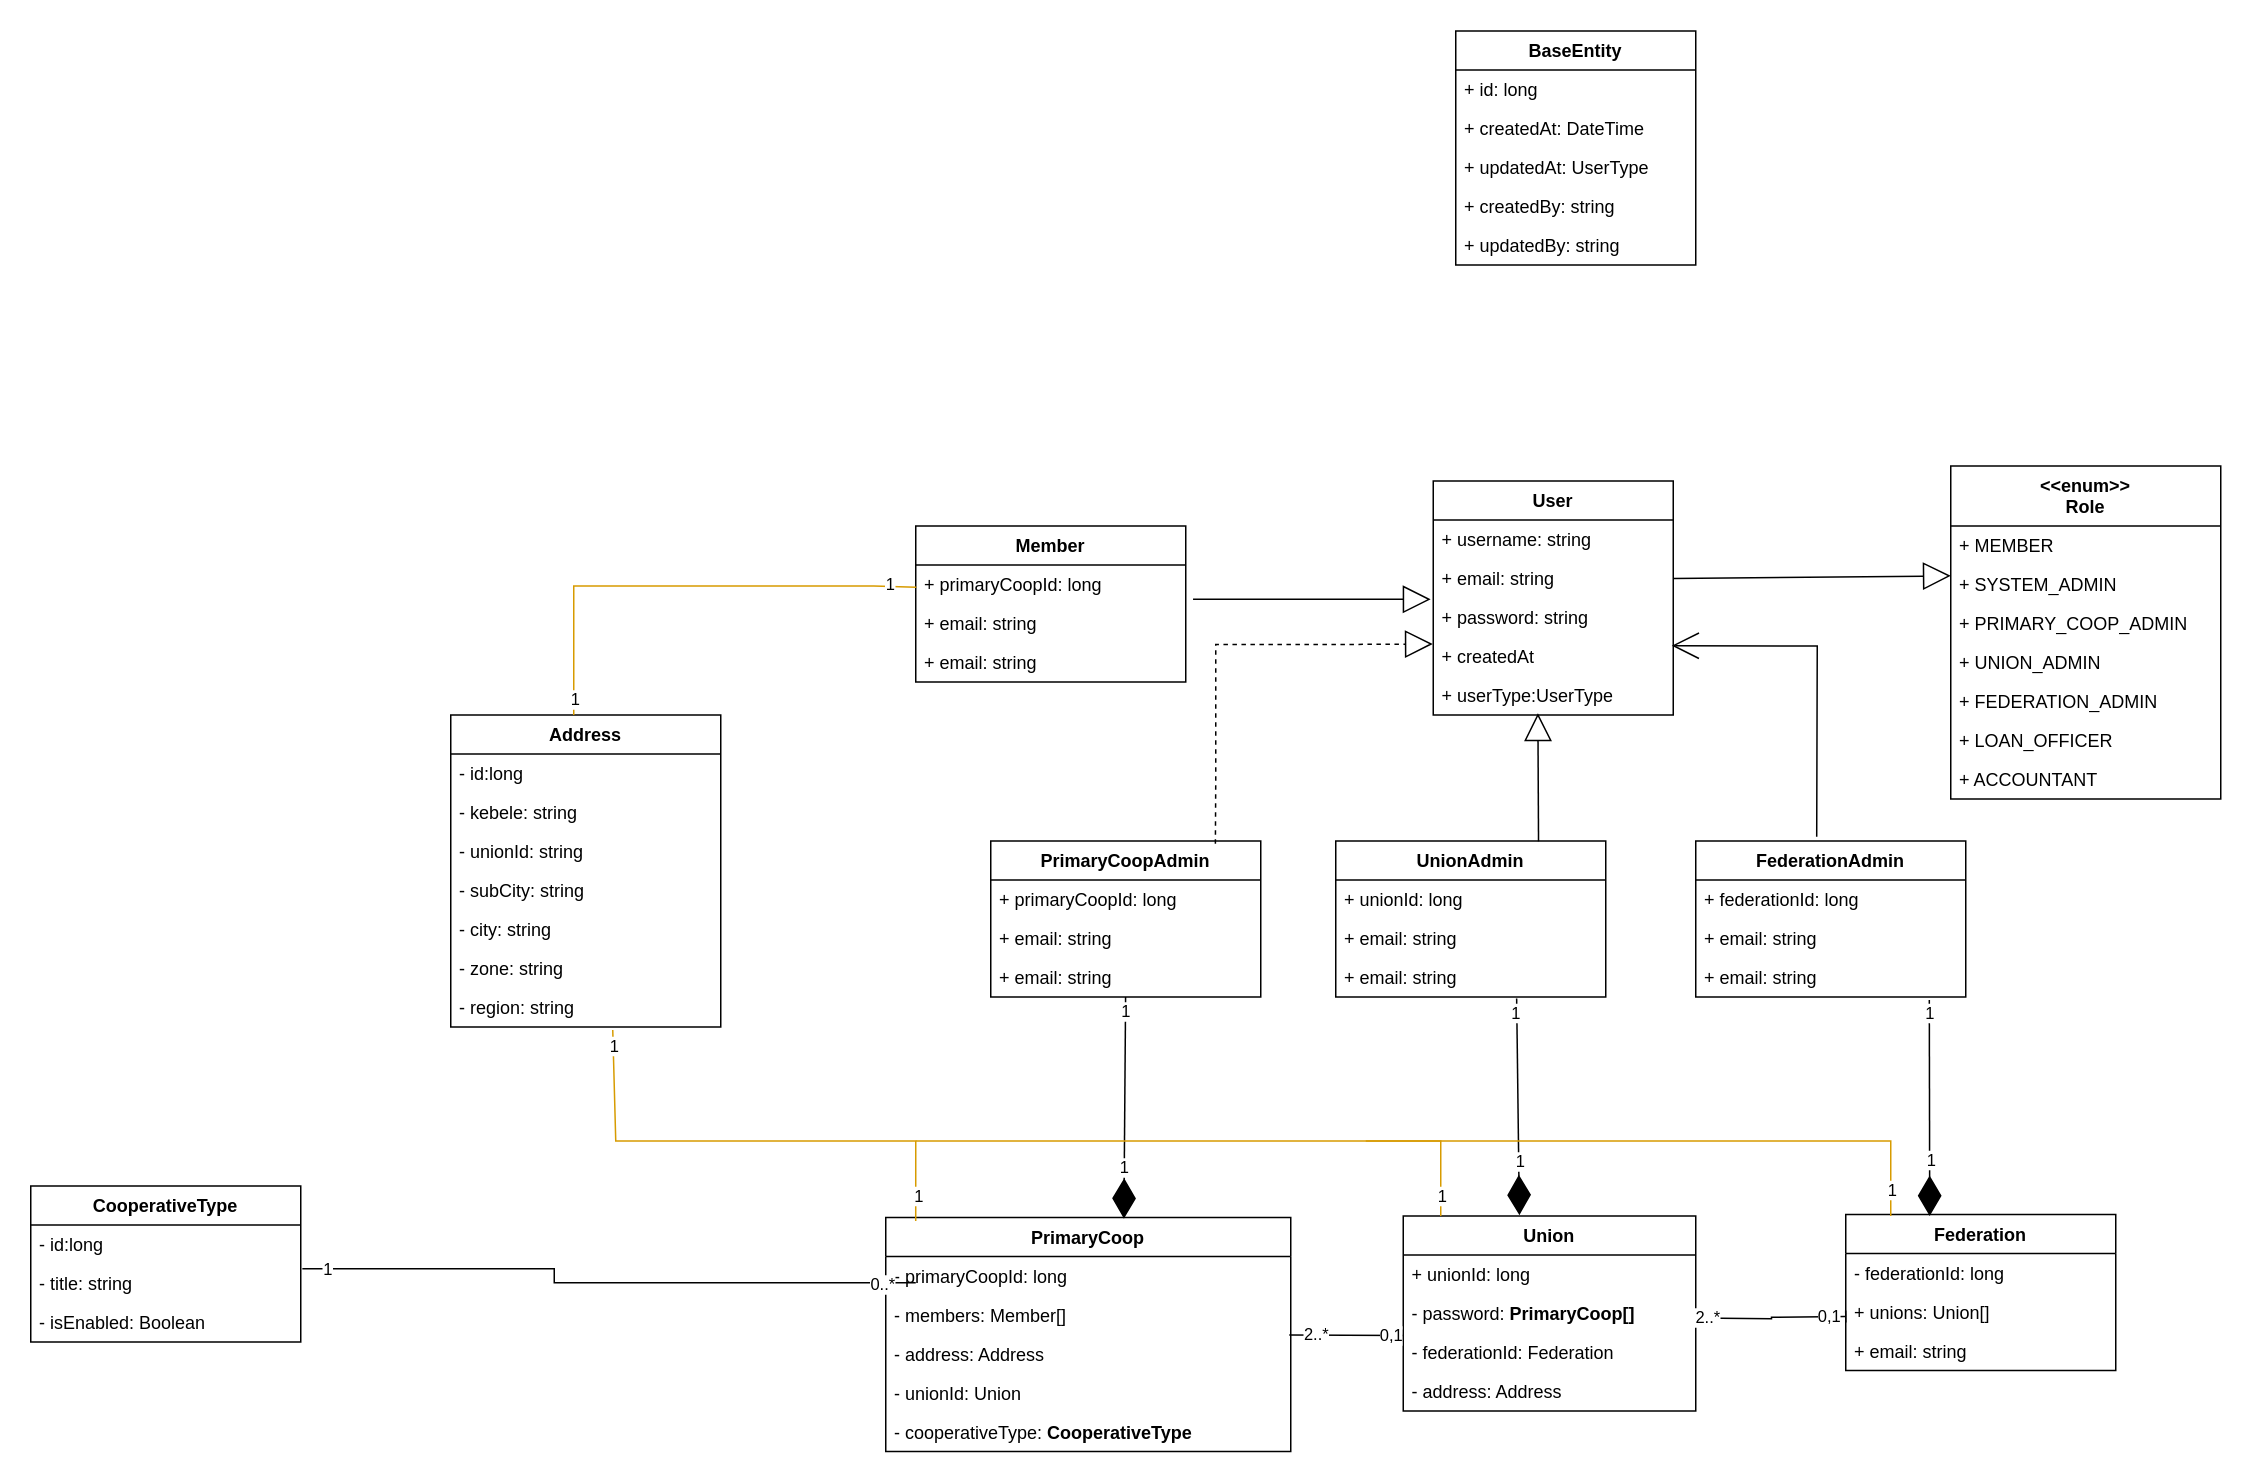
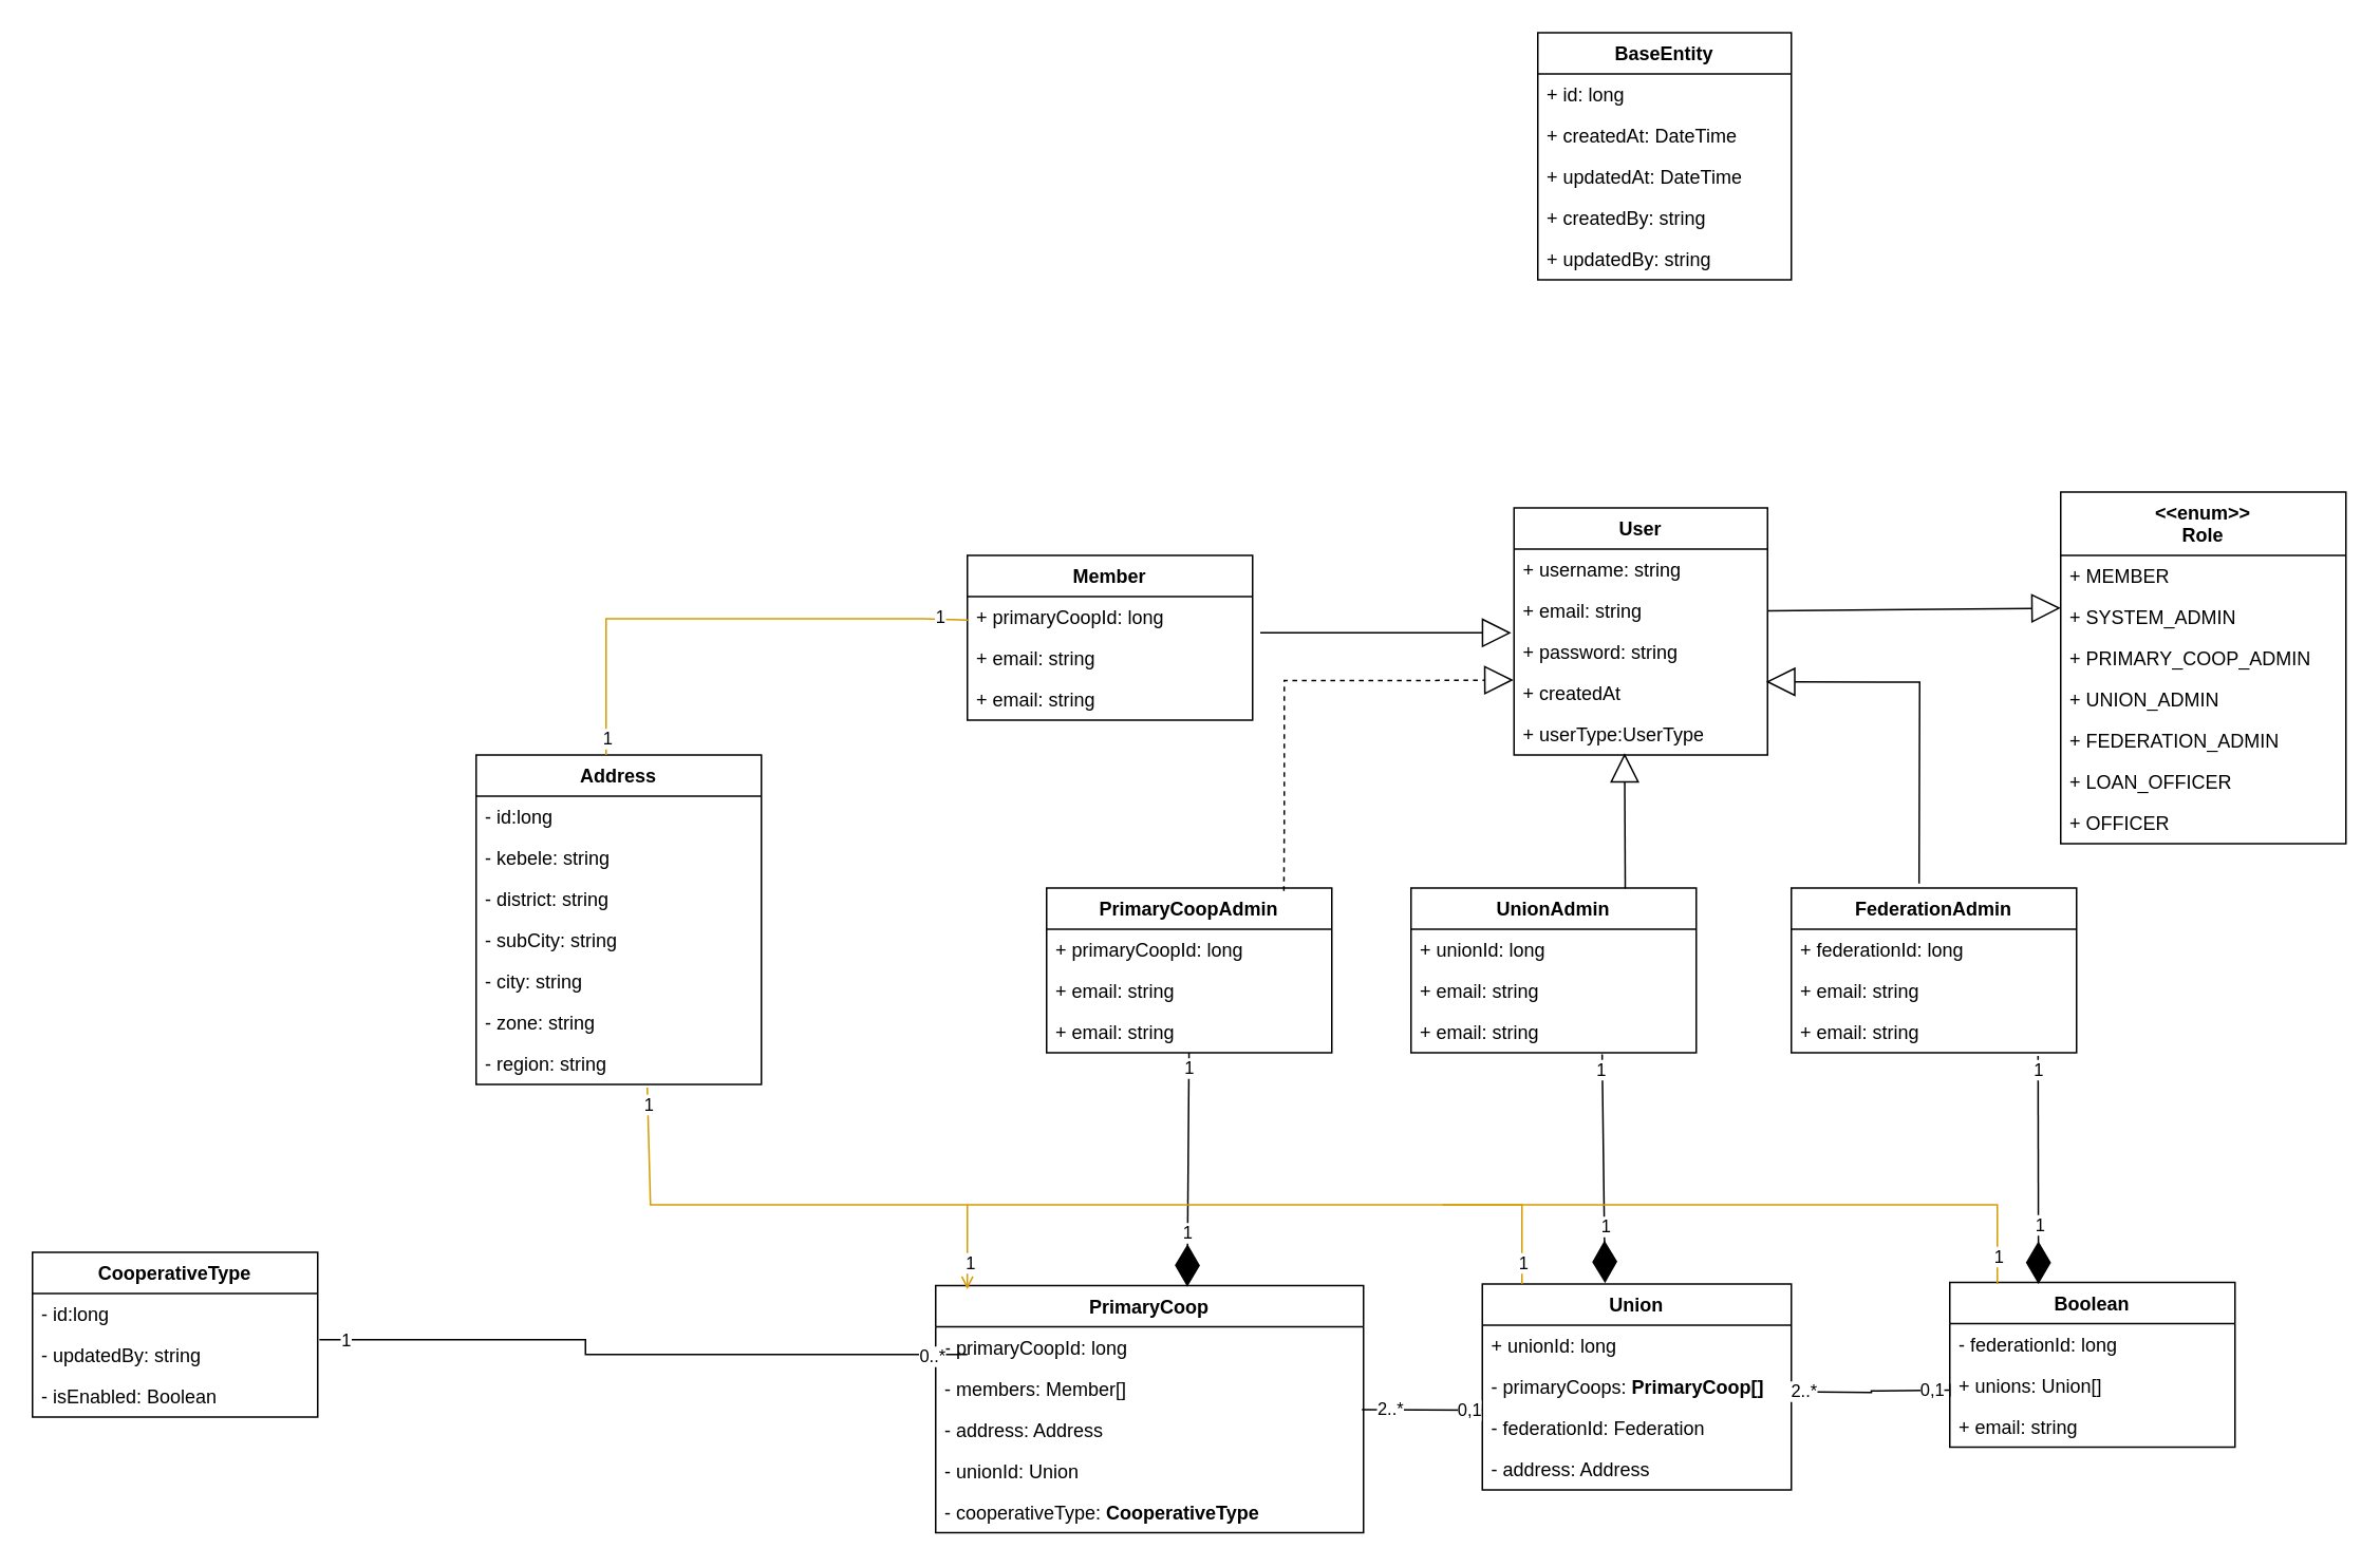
- <mxCell id="11" value="+ updatedAt: UserType" style="text;strokeColor=none;fillColor=none;align=left;verticalAlign=top;spacingLeft=4;spacingRight=4;overflow=hidden;rotatable=0;points=[[0,0.5],[1,0.5]];portConstraint=eastwest;whiteSpace=wrap;html=1;" parent="8" vertex="1"><mxGeometry y="78" width="160" height="26" as="geometry" /></mxCell>
+ <mxCell id="11" value="+ updatedAt: DateTime" style="text;strokeColor=none;fillColor=none;align=left;verticalAlign=top;spacingLeft=4;spacingRight=4;overflow=hidden;rotatable=0;points=[[0,0.5],[1,0.5]];portConstraint=eastwest;whiteSpace=wrap;html=1;" parent="8" vertex="1"><mxGeometry y="78" width="160" height="26" as="geometry" /></mxCell>
- <mxCell id="36" value="" style="endArrow=open;endSize=16;endFill=0;html=1;rounded=0;entryX=0.994;entryY=0.223;entryDx=0;entryDy=0;entryPerimeter=0;exitX=0.448;exitY=-0.028;exitDx=0;exitDy=0;exitPerimeter=0;" parent="1" source="31" target="6" edge="1"><mxGeometry width="160" relative="1" as="geometry"><mxPoint x="1089.76" y="557.26" as="sourcePoint" /><mxPoint x="1093.76" y="476.26" as="targetPoint" /><Array as="points"><mxPoint x="1211" y="430" /></Array></mxGeometry></mxCell>
+ <mxCell id="36" value="" style="endArrow=block;endSize=16;endFill=0;html=1;rounded=0;entryX=0.994;entryY=0.223;entryDx=0;entryDy=0;entryPerimeter=0;exitX=0.448;exitY=-0.028;exitDx=0;exitDy=0;exitPerimeter=0;" parent="1" source="31" target="6" edge="1"><mxGeometry width="160" relative="1" as="geometry"><mxPoint x="1089.76" y="557.26" as="sourcePoint" /><mxPoint x="1093.76" y="476.26" as="targetPoint" /><Array as="points"><mxPoint x="1211" y="430" /></Array></mxGeometry></mxCell>
- <mxCell id="21" value="+ ACCOUNTANT" style="text;strokeColor=none;fillColor=none;align=left;verticalAlign=top;spacingLeft=4;spacingRight=4;overflow=hidden;rotatable=0;points=[[0,0.5],[1,0.5]];portConstraint=eastwest;whiteSpace=wrap;html=1;" parent="14" vertex="1"><mxGeometry y="196" width="180" height="26" as="geometry" /></mxCell>
+ <mxCell id="21" value="+ OFFICER" style="text;strokeColor=none;fillColor=none;align=left;verticalAlign=top;spacingLeft=4;spacingRight=4;overflow=hidden;rotatable=0;points=[[0,0.5],[1,0.5]];portConstraint=eastwest;whiteSpace=wrap;html=1;" parent="14" vertex="1"><mxGeometry y="196" width="180" height="26" as="geometry" /></mxCell>
- <mxCell id="77" value="- unionId: string" style="text;strokeColor=none;fillColor=none;align=left;verticalAlign=top;spacingLeft=4;spacingRight=4;overflow=hidden;rotatable=0;points=[[0,0.5],[1,0.5]];portConstraint=eastwest;whiteSpace=wrap;html=1;" parent="74" vertex="1"><mxGeometry y="78" width="180" height="26" as="geometry" /></mxCell>
+ <mxCell id="77" value="- district: string" style="text;strokeColor=none;fillColor=none;align=left;verticalAlign=top;spacingLeft=4;spacingRight=4;overflow=hidden;rotatable=0;points=[[0,0.5],[1,0.5]];portConstraint=eastwest;whiteSpace=wrap;html=1;" parent="74" vertex="1"><mxGeometry y="78" width="180" height="26" as="geometry" /></mxCell>
- <mxCell id="88" value="" style="endArrow=none;html=1;rounded=0;exitX=0.6;exitY=1.075;exitDx=0;exitDy=0;exitPerimeter=0;entryX=0.074;entryY=0.015;entryDx=0;entryDy=0;entryPerimeter=0;fillColor=#ffe6cc;strokeColor=#d79b00;" edge="1" parent="1" source="81" target="37"><mxGeometry width="50" height="50" relative="1" as="geometry"><mxPoint y="660" as="sourcePoint" x="420" /><mxPoint x="470" y="610" as="targetPoint" /><Array as="points"><mxPoint x="410" y="760" /><mxPoint x="610" y="760" /></Array></mxGeometry></mxCell>
+ <mxCell id="88" value="" style="endArrow=open;html=1;rounded=0;exitX=0.6;exitY=1.075;exitDx=0;exitDy=0;exitPerimeter=0;entryX=0.074;entryY=0.015;entryDx=0;entryDy=0;entryPerimeter=0;fillColor=#ffe6cc;strokeColor=#d79b00;" edge="1" parent="1" source="81" target="37"><mxGeometry width="50" height="50" relative="1" as="geometry"><mxPoint y="660" as="sourcePoint" x="420" /><mxPoint x="470" y="610" as="targetPoint" /><Array as="points"><mxPoint x="410" y="760" /><mxPoint x="610" y="760" /></Array></mxGeometry></mxCell>
- <mxCell id="48" value="Federation" style="swimlane;fontStyle=1;align=center;verticalAlign=top;childLayout=stackLayout;horizontal=1;startSize=26;horizontalStack=0;resizeParent=1;resizeParentMax=0;resizeLast=0;collapsible=1;marginBottom=0;whiteSpace=wrap;html=1;" parent="1" vertex="1"><mxGeometry x="1230" y="809" width="180" height="104" as="geometry" /></mxCell>
+ <mxCell id="48" value="Boolean" style="swimlane;fontStyle=1;align=center;verticalAlign=top;childLayout=stackLayout;horizontal=1;startSize=26;horizontalStack=0;resizeParent=1;resizeParentMax=0;resizeLast=0;collapsible=1;marginBottom=0;whiteSpace=wrap;html=1;" parent="1" vertex="1"><mxGeometry x="1230" y="809" width="180" height="104" as="geometry" /></mxCell>
- <mxCell id="69" value="- title: string" style="text;strokeColor=none;fillColor=none;align=left;verticalAlign=top;spacingLeft=4;spacingRight=4;overflow=hidden;rotatable=0;points=[[0,0.5],[1,0.5]];portConstraint=eastwest;whiteSpace=wrap;html=1;" parent="67" vertex="1"><mxGeometry y="52" width="180" height="26" as="geometry" /></mxCell>
+ <mxCell id="69" value="- updatedBy: string" style="text;strokeColor=none;fillColor=none;align=left;verticalAlign=top;spacingLeft=4;spacingRight=4;overflow=hidden;rotatable=0;points=[[0,0.5],[1,0.5]];portConstraint=eastwest;whiteSpace=wrap;html=1;" parent="67" vertex="1"><mxGeometry y="52" width="180" height="26" as="geometry" /></mxCell>
- <mxCell id="45" value="- password:&amp;nbsp;&lt;span style=&quot;font-weight: 700; text-align: center;&quot;&gt;PrimaryCoop[]&lt;/span&gt;" style="text;strokeColor=none;fillColor=none;align=left;verticalAlign=top;spacingLeft=4;spacingRight=4;overflow=hidden;rotatable=0;points=[[0,0.5],[1,0.5]];portConstraint=eastwest;whiteSpace=wrap;html=1;" parent="43" vertex="1"><mxGeometry y="52" width="195" height="26" as="geometry" /></mxCell>
+ <mxCell id="45" value="- primaryCoops:&amp;nbsp;&lt;span style=&quot;font-weight: 700; text-align: center;&quot;&gt;PrimaryCoop[]&lt;/span&gt;" style="text;strokeColor=none;fillColor=none;align=left;verticalAlign=top;spacingLeft=4;spacingRight=4;overflow=hidden;rotatable=0;points=[[0,0.5],[1,0.5]];portConstraint=eastwest;whiteSpace=wrap;html=1;" parent="43" vertex="1"><mxGeometry y="52" width="195" height="26" as="geometry" /></mxCell>
